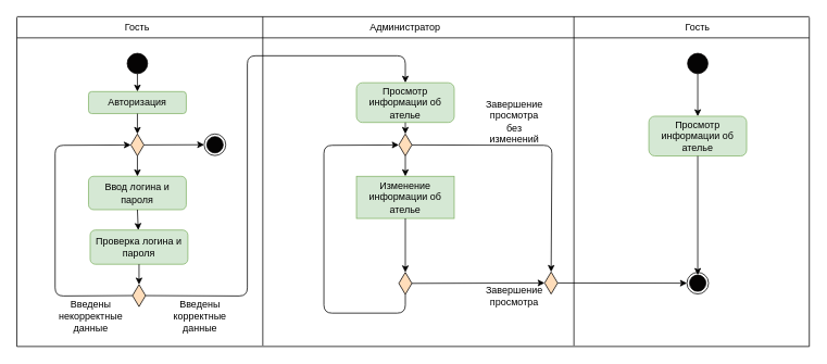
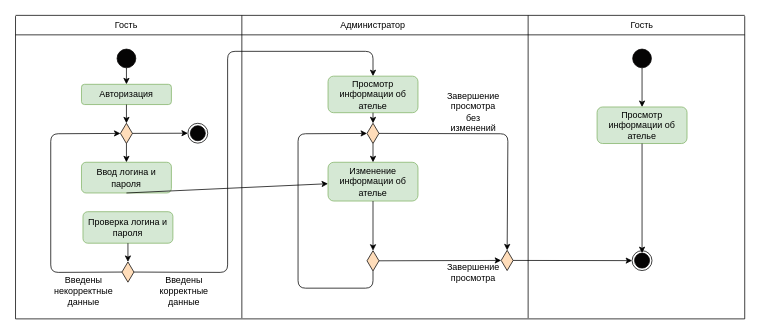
- <mxCell id="30" value="Изменение информации об ателье" style="whiteSpace=wrap;html=1;strokeColor=#82b366;fillColor=#d5e8d4;rounded=0;" vertex="1" parent="1"><mxGeometry x="437" y="216" width="120" height="51.75" as="geometry" /></mxCell>
+ <mxCell id="30" value="Изменение информации об ателье" style="rounded=1;whiteSpace=wrap;html=1;strokeColor=#82b366;fillColor=#d5e8d4;" vertex="1" parent="1"><mxGeometry x="437" y="216" width="120" height="51.75" as="geometry" /></mxCell>
- <mxCell id="19" value="" style="endArrow=classic;html=1;exitX=0.5;exitY=1;exitDx=0;exitDy=0;" edge="1" parent="1" source="17" target="20"><mxGeometry width="50" height="50" relative="1" as="geometry"><mxPoint x="452" y="296" as="sourcePoint" /><mxPoint x="502" y="246" as="targetPoint" /></mxGeometry></mxCell>
+ <mxCell id="19" value="" style="endArrow=classic;html=1;exitX=0.5;exitY=1;exitDx=0;exitDy=0;" edge="1" parent="1" source="17" target="30"><mxGeometry width="50" height="50" relative="1" as="geometry"><mxPoint x="452" y="296" as="sourcePoint" /><mxPoint x="502" y="246" as="targetPoint" /></mxGeometry></mxCell>
